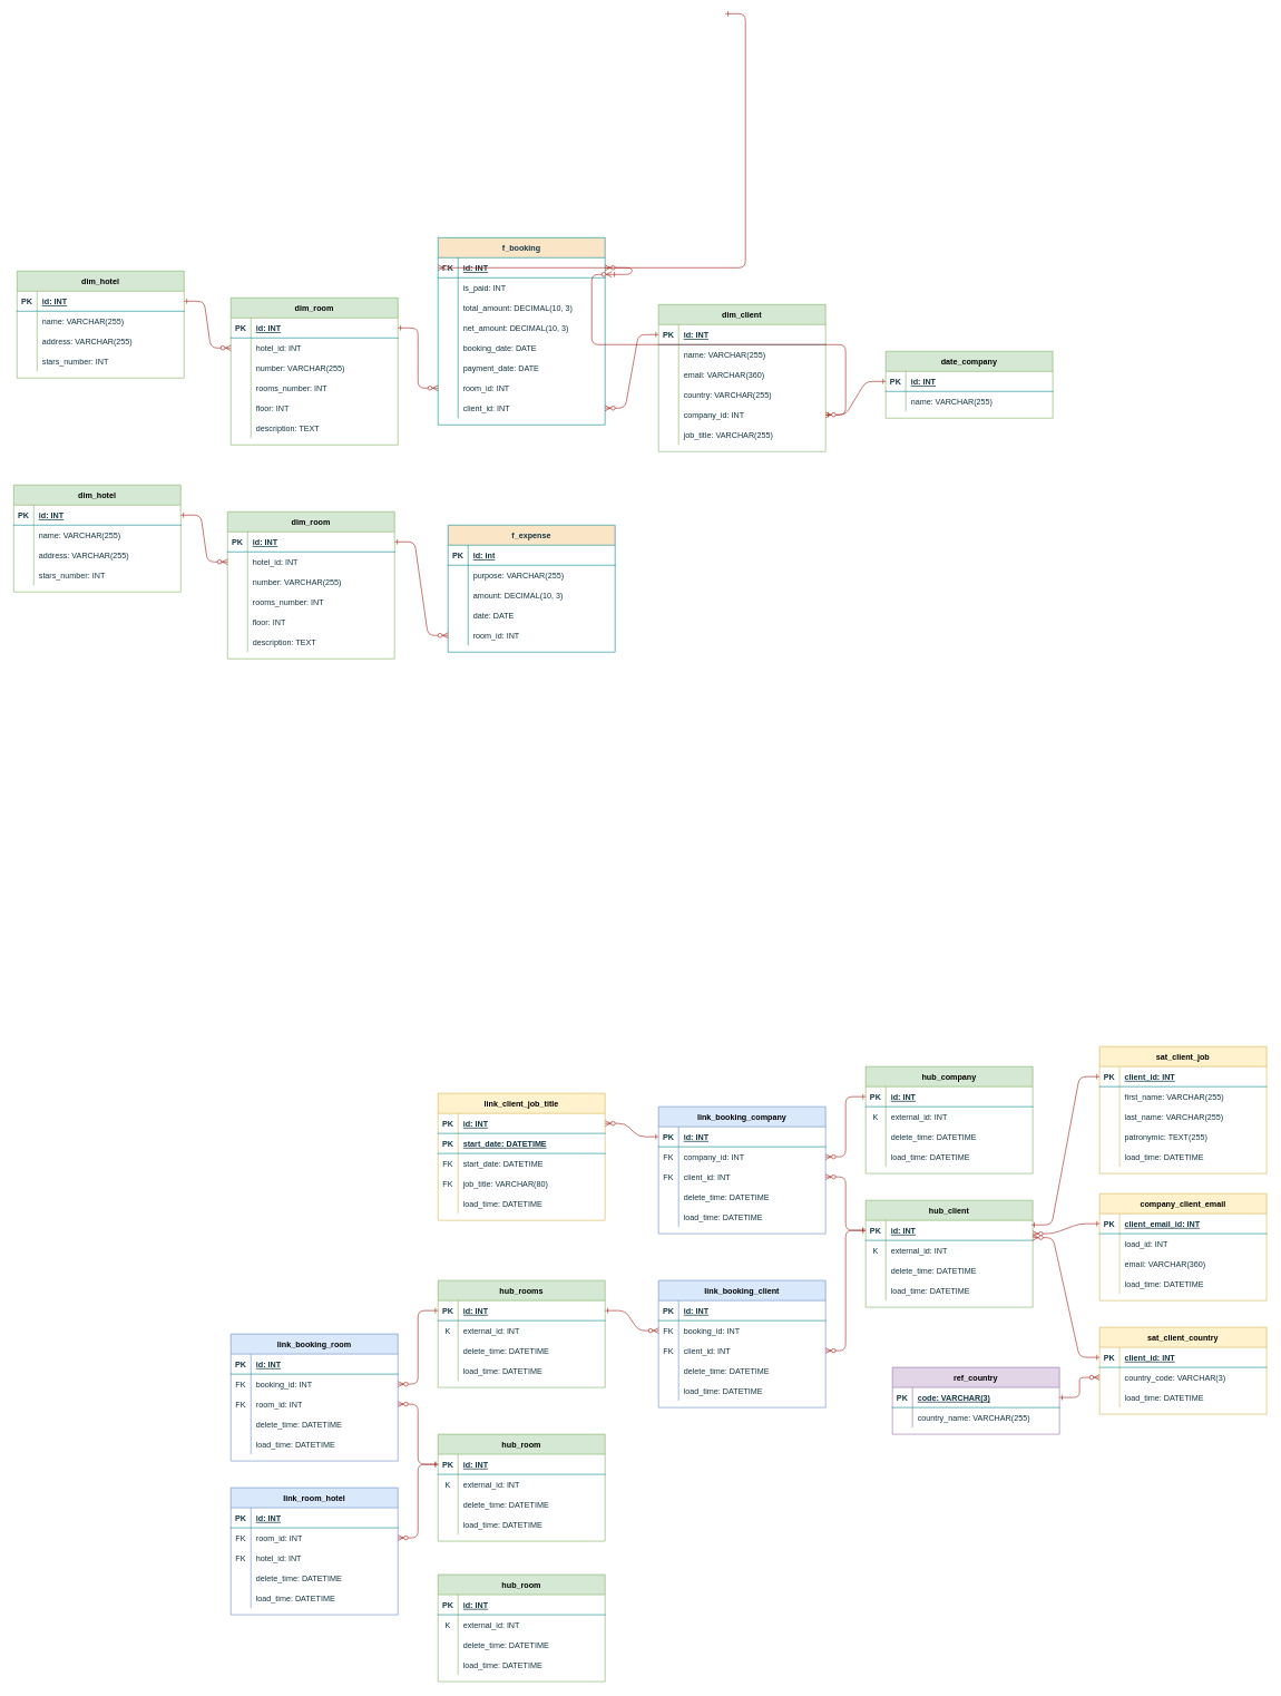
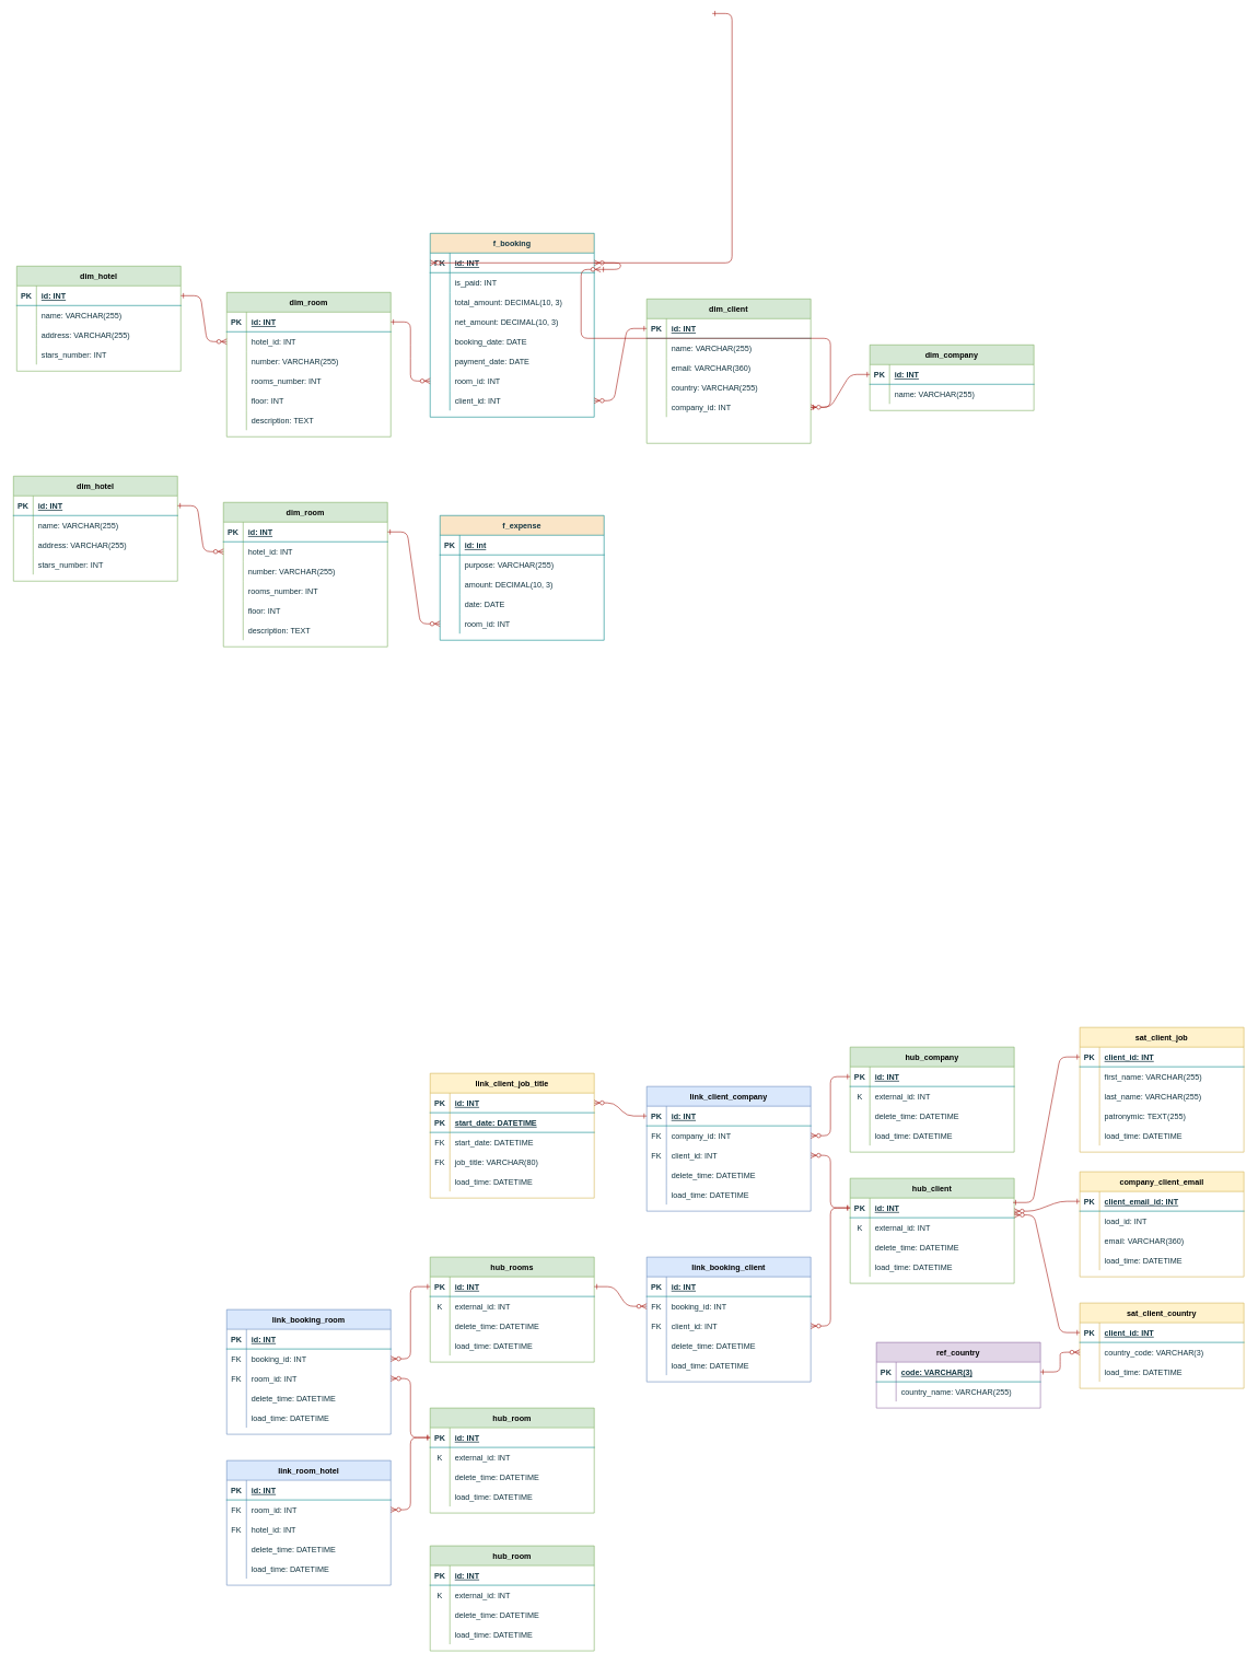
- <mxCell id="62" value="date_company" style="shape=table;startSize=30;container=1;collapsible=1;childLayout=tableLayout;fixedRows=1;rowLines=0;fontStyle=1;align=center;resizeLast=1;labelBackgroundColor=none;fillColor=#d5e8d4;strokeColor=#82b366;" vertex="1" parent="1"><mxGeometry x="1325" y="525" width="250" height="100" as="geometry" /></mxCell>
+ <mxCell id="62" value="dim_company" style="shape=table;startSize=30;container=1;collapsible=1;childLayout=tableLayout;fixedRows=1;rowLines=0;fontStyle=1;align=center;resizeLast=1;labelBackgroundColor=none;fillColor=#d5e8d4;strokeColor=#82b366;" vertex="1" parent="1"><mxGeometry x="1325" y="525" width="250" height="100" as="geometry" /></mxCell>
- <mxCell id="61" value="job_title: VARCHAR(255)" style="shape=partialRectangle;overflow=hidden;connectable=0;fillColor=none;top=0;left=0;bottom=0;right=0;align=left;spacingLeft=6;labelBackgroundColor=none;strokeColor=#0F8B8D;fontColor=#143642;" vertex="1" parent="59"><mxGeometry x="30" width="220" height="30" as="geometry"><mxRectangle width="220" height="30" as="alternateBounds" /></mxGeometry></mxCell>
- <mxCell id="186" value="link_booking_company" style="shape=table;startSize=30;container=1;collapsible=1;childLayout=tableLayout;fixedRows=1;rowLines=0;fontStyle=1;align=center;resizeLast=1;labelBackgroundColor=none;fillColor=#dae8fc;strokeColor=#6c8ebf;" vertex="1" parent="1"><mxGeometry x="985" y="1655" width="250" height="190" as="geometry" /></mxCell>
+ <mxCell id="186" value="link_client_company" style="shape=table;startSize=30;container=1;collapsible=1;childLayout=tableLayout;fixedRows=1;rowLines=0;fontStyle=1;align=center;resizeLast=1;labelBackgroundColor=none;fillColor=#dae8fc;strokeColor=#6c8ebf;" vertex="1" parent="1"><mxGeometry x="985" y="1655" width="250" height="190" as="geometry" /></mxCell>
